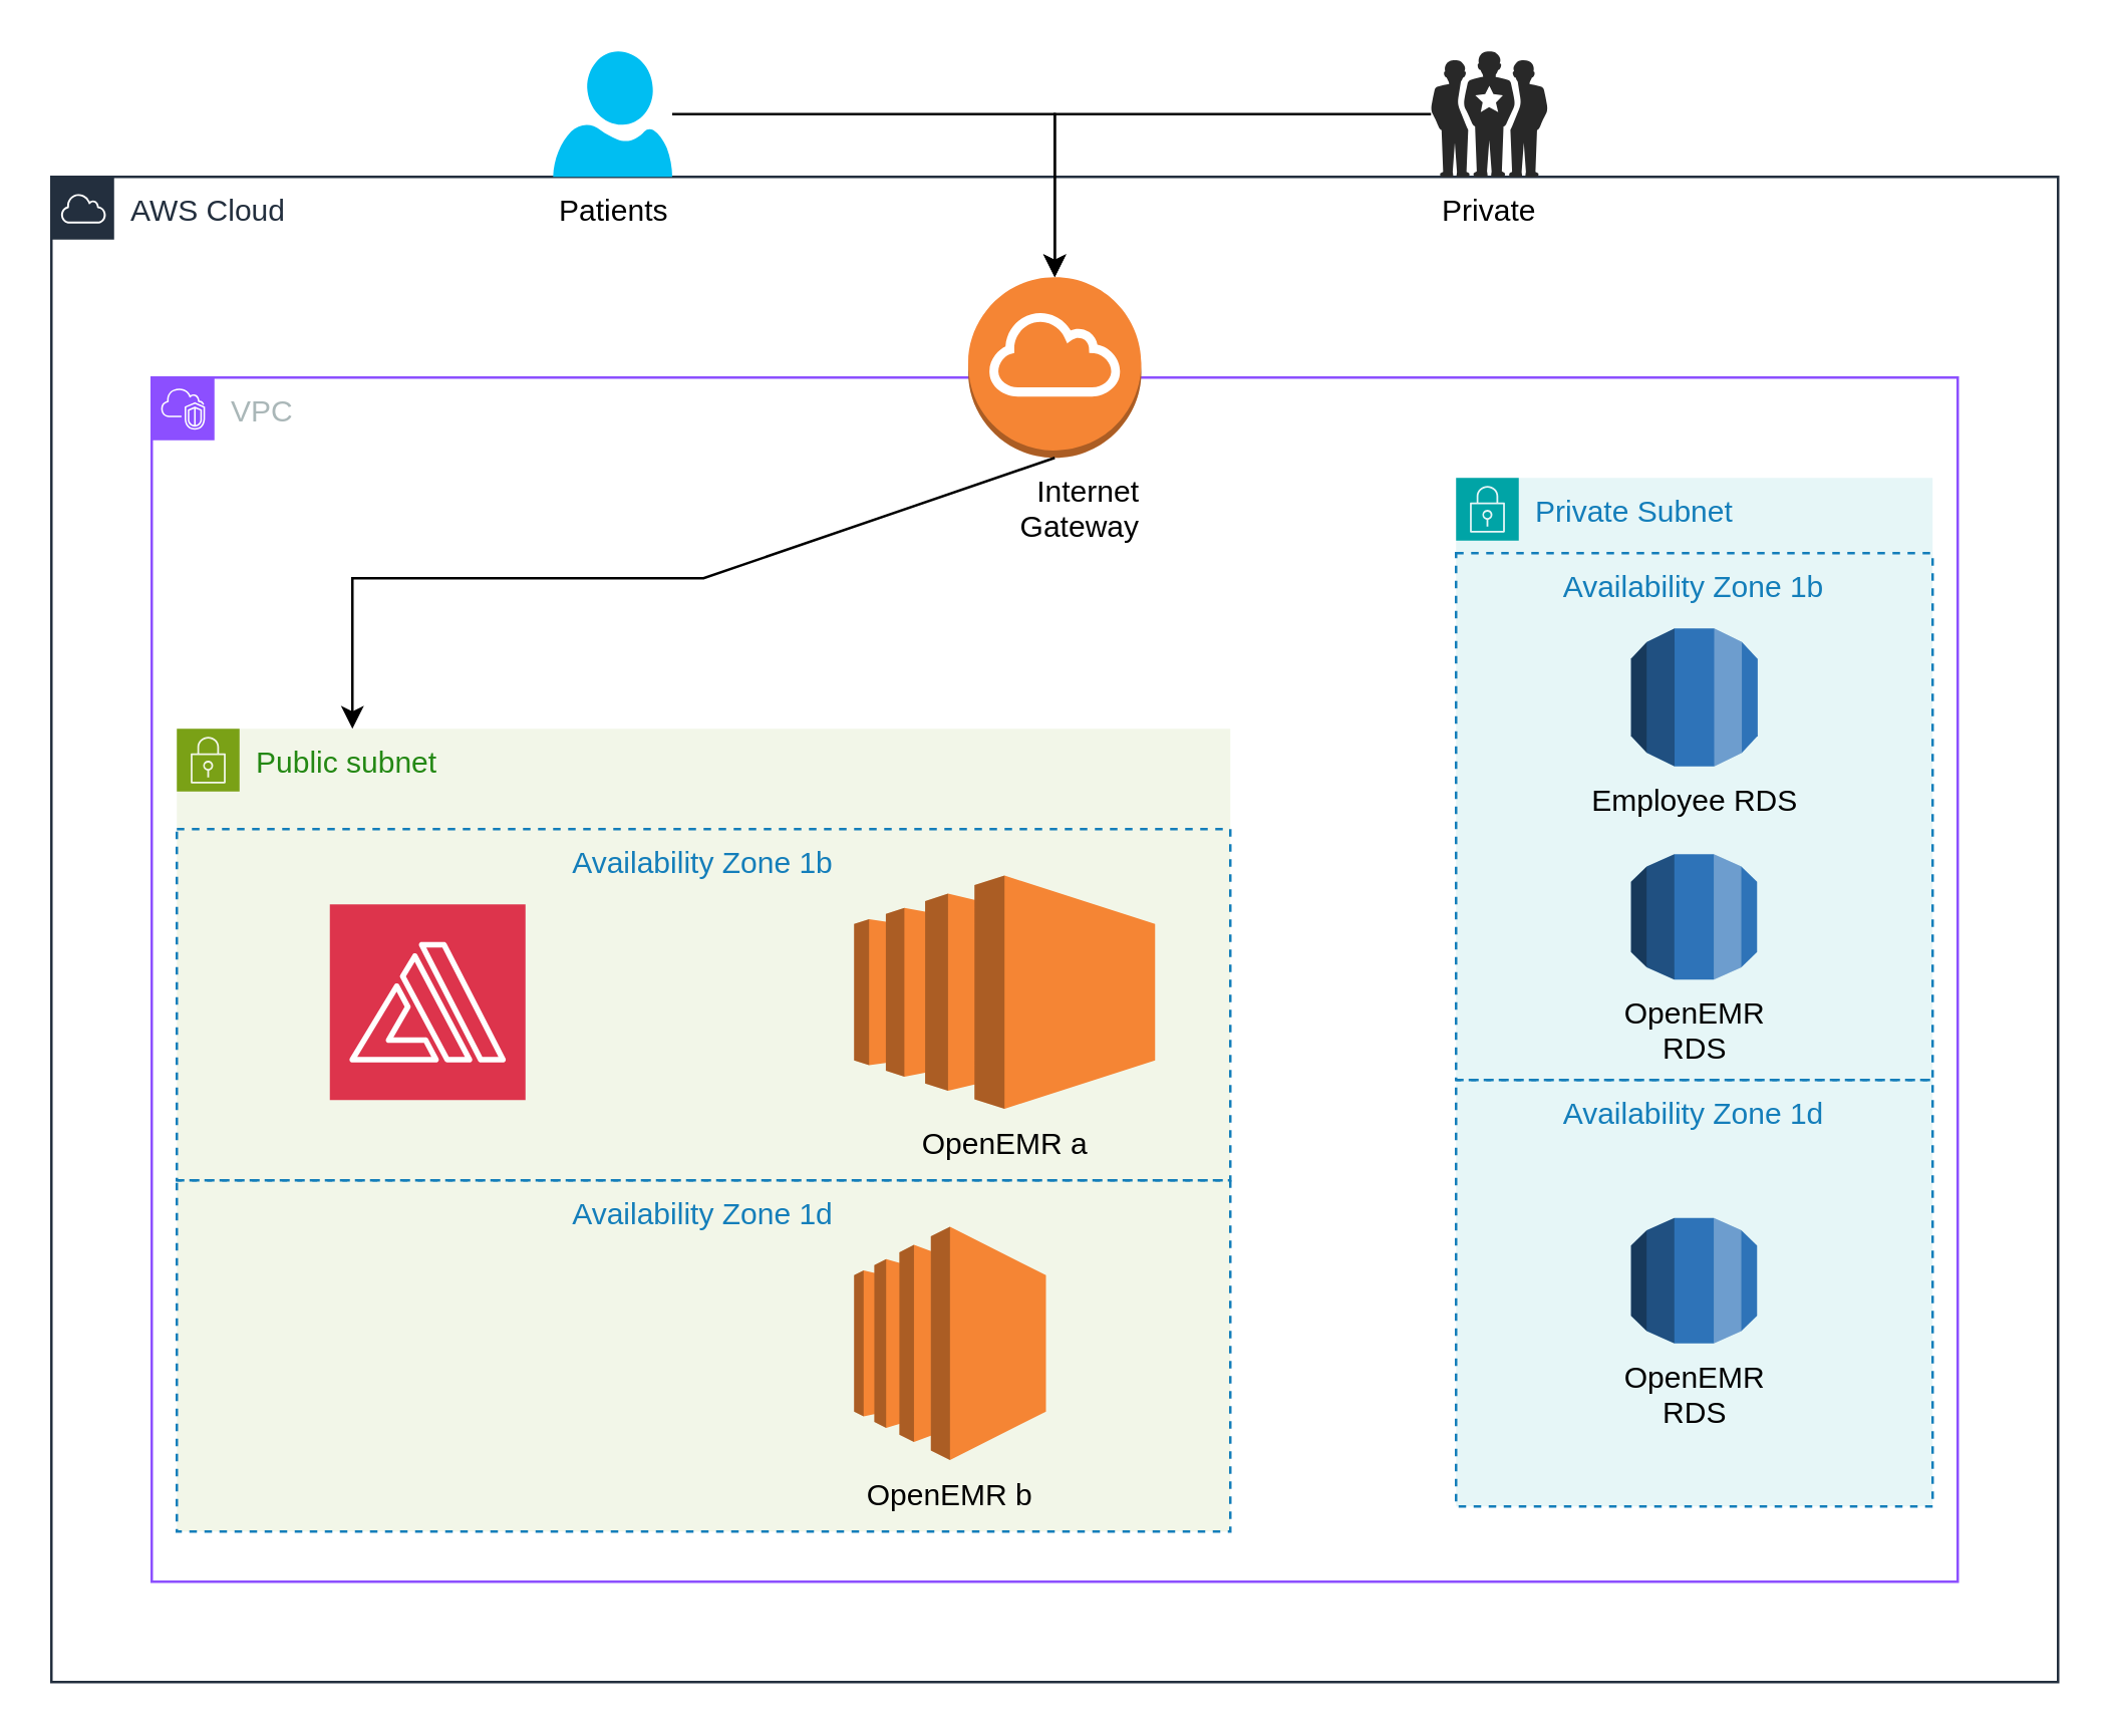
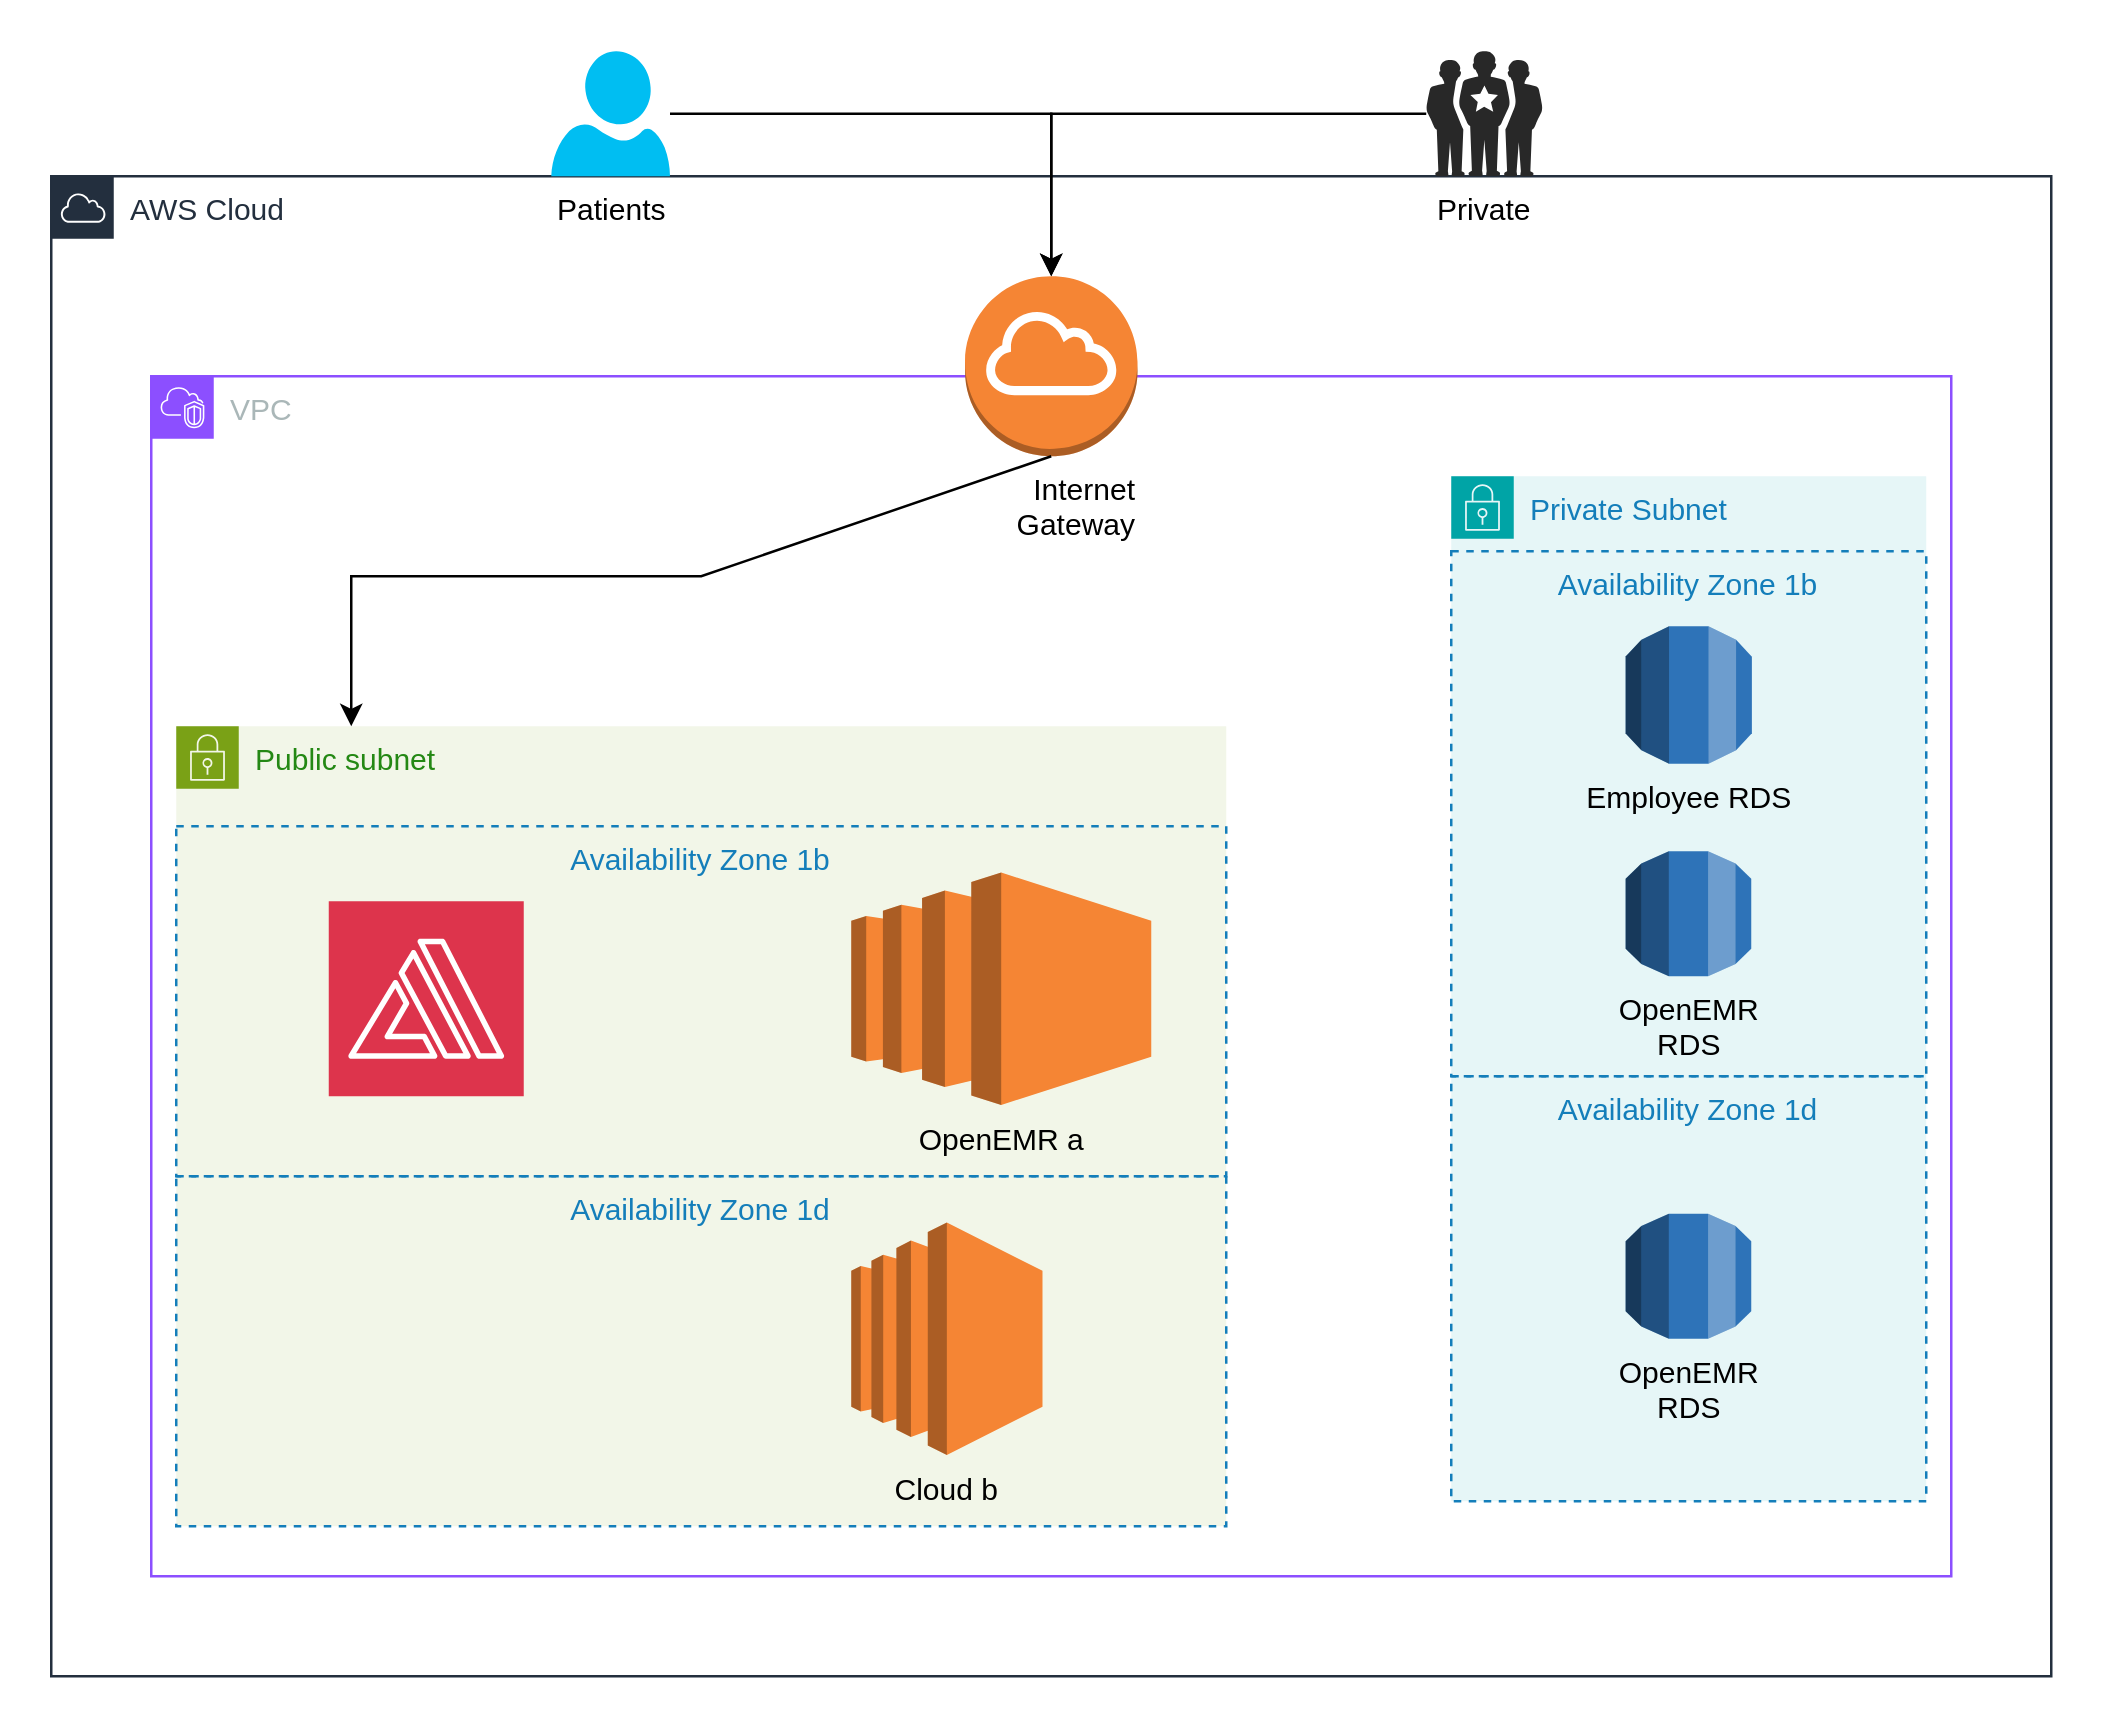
- <mxCell id="10" value="OpenEMR b" style="outlineConnect=0;dashed=0;verticalLabelPosition=bottom;verticalAlign=top;align=center;html=1;shape=mxgraph.aws3.ec2;fillColor=#F58534;gradientColor=none;" parent="5" vertex="1"><mxGeometry x="270" y="198.5" width="76.5" height="93" as="geometry" /></mxCell>
+ <mxCell id="10" value="Cloud b" style="outlineConnect=0;dashed=0;verticalLabelPosition=bottom;verticalAlign=top;align=center;html=1;shape=mxgraph.aws3.ec2;fillColor=#F58534;gradientColor=none;" parent="5" vertex="1"><mxGeometry x="270" y="198.5" width="76.5" height="93" as="geometry" /></mxCell>
